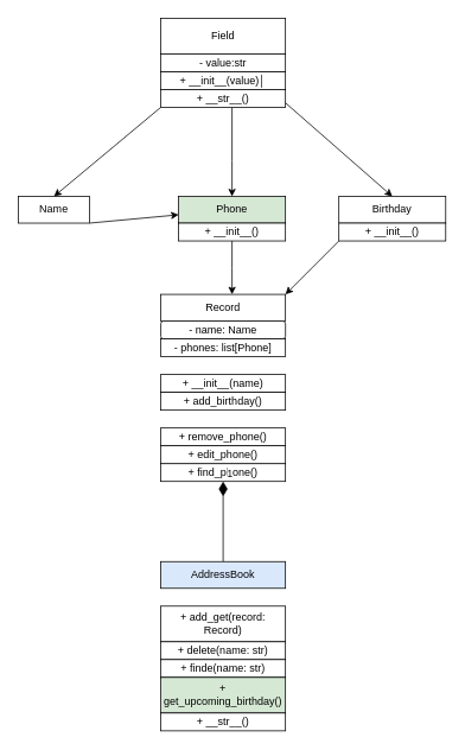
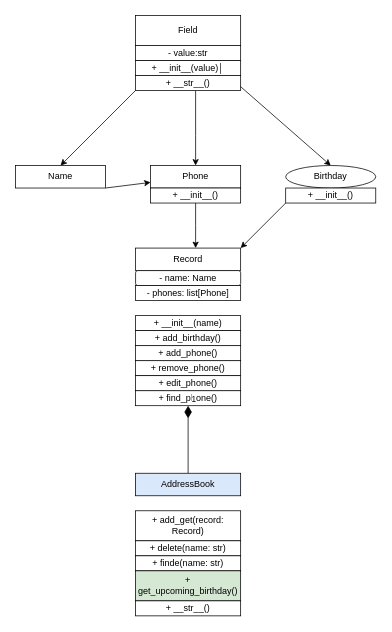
- <mxCell id="7" value="Name" style="rounded=0;whiteSpace=wrap;html=1;" vertex="1" parent="1"><mxGeometry x="20" y="220" width="80" height="30" as="geometry" /></mxCell>
+ <mxCell id="7" value="Name" style="rounded=0;whiteSpace=wrap;html=1;" vertex="1" parent="1"><mxGeometry x="20" y="220" width="120" height="30" as="geometry" /></mxCell>
- <mxCell id="8" value="&lt;div&gt;Phone&lt;/div&gt;" style="rounded=0;whiteSpace=wrap;html=1;fillColor=#d5e8d4;" vertex="1" parent="1"><mxGeometry x="200" y="220" width="120" height="30" as="geometry" /></mxCell>
+ <mxCell id="8" value="&lt;div&gt;Phone&lt;/div&gt;" style="rounded=0;whiteSpace=wrap;html=1;" vertex="1" parent="1"><mxGeometry x="200" y="220" width="120" height="30" as="geometry" /></mxCell>
- <mxCell id="9" value="Birthday" style="rounded=0;whiteSpace=wrap;html=1;" vertex="1" parent="1"><mxGeometry x="380" y="220" width="120" height="30" as="geometry" /></mxCell>
+ <mxCell id="9" value="Birthday" style="ellipse;whiteSpace=wrap;html=1;" vertex="1" parent="1"><mxGeometry x="380" y="220" width="120" height="30" as="geometry" /></mxCell>
+ <mxCell id="23" value="+ add_phone()" style="rounded=0;whiteSpace=wrap;html=1;" vertex="1" parent="1"><mxGeometry x="180" y="460" width="140" height="20" as="geometry" /></mxCell>
